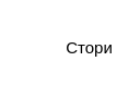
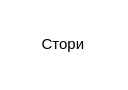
- <mxCell id="2" value="Стори" style="text;html=1;align=center;verticalAlign=middle;whiteSpace=wrap;rounded=0;" vertex="1" parent="1"><mxGeometry x="35" y="20" width="60" height="30" as="geometry" /></mxCell>
+ <mxCell id="2" value="Стори" style="text;html=1;align=center;verticalAlign=middle;whiteSpace=wrap;rounded=0;" vertex="1" parent="1"><mxGeometry x="20" y="20" width="60" height="30" as="geometry" /></mxCell>
